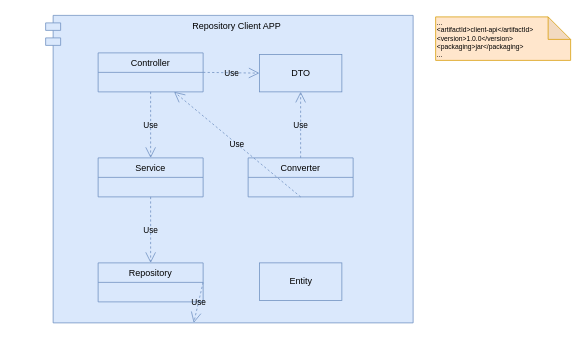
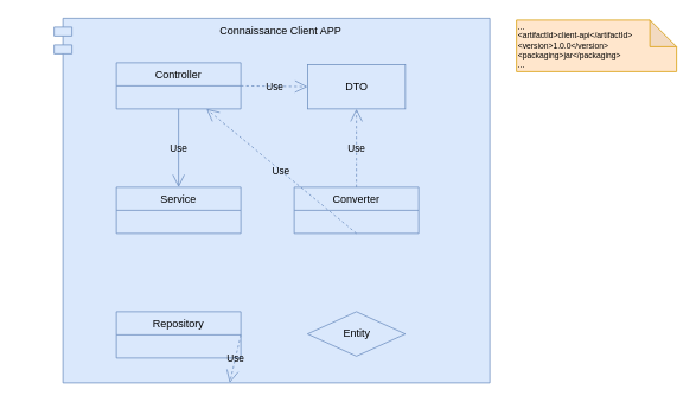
- <mxCell id="3" value="Repository Client APP" style="shape=module;align=left;spacingLeft=20;align=center;verticalAlign=top;fillColor=#dae8fc;strokeColor=#6c8ebf;" parent="2" vertex="1"><mxGeometry x="40" width="490" height="410" as="geometry" /></mxCell>
+ <mxCell id="3" value="Connaissance Client APP" style="shape=module;align=left;spacingLeft=20;align=center;verticalAlign=top;fillColor=#dae8fc;strokeColor=#6c8ebf;" parent="2" vertex="1"><mxGeometry x="40" width="490" height="410" as="geometry" /></mxCell>
- <mxCell id="11" value="Use" style="endArrow=open;endSize=12;dashed=1;html=1;exitX=0.5;exitY=1;exitDx=0;exitDy=0;entryX=0.5;entryY=0;entryDx=0;entryDy=0;fillColor=#dae8fc;strokeColor=#6c8ebf;labelBackgroundColor=none;" parent="2" source="8" target="7" edge="1"><mxGeometry width="160" relative="1" as="geometry"><mxPoint x="180" y="186" as="sourcePoint" /><mxPoint x="180" y="269" as="targetPoint" /></mxGeometry></mxCell>
+ <mxCell id="11" value="Use" style="endArrow=open;endSize=12;dashed=0;html=1;exitX=0.5;exitY=1;exitDx=0;exitDy=0;entryX=0.5;entryY=0;entryDx=0;entryDy=0;fillColor=#dae8fc;strokeColor=#6c8ebf;labelBackgroundColor=none;" parent="2" source="8" target="7" edge="1"><mxGeometry width="160" relative="1" as="geometry"><mxPoint x="180" y="186" as="sourcePoint" /><mxPoint x="180" y="269" as="targetPoint" /></mxGeometry></mxCell>
- <mxCell id="10" value="Use" style="endArrow=open;endSize=12;dashed=1;html=1;exitX=0.5;exitY=1;exitDx=0;exitDy=0;entryX=0.5;entryY=0;entryDx=0;entryDy=0;fillColor=#dae8fc;strokeColor=#6c8ebf;labelBackgroundColor=none;" parent="2" source="7" target="4" edge="1"><mxGeometry width="160" relative="1" as="geometry"><mxPoint x="170" y="340" as="sourcePoint" /><mxPoint x="245" y="340" as="targetPoint" /></mxGeometry></mxCell>
- <mxCell id="5" value="Entity" style="html=1;fillColor=#dae8fc;strokeColor=#6c8ebf;" parent="2" vertex="1"><mxGeometry x="325" y="330" width="110" height="50" as="geometry" /></mxCell>
+ <mxCell id="5" value="Entity" style="rhombus;html=1;fillColor=#dae8fc;strokeColor=#6c8ebf;" parent="2" vertex="1"><mxGeometry x="325" y="330" width="110" height="50" as="geometry" /></mxCell>
